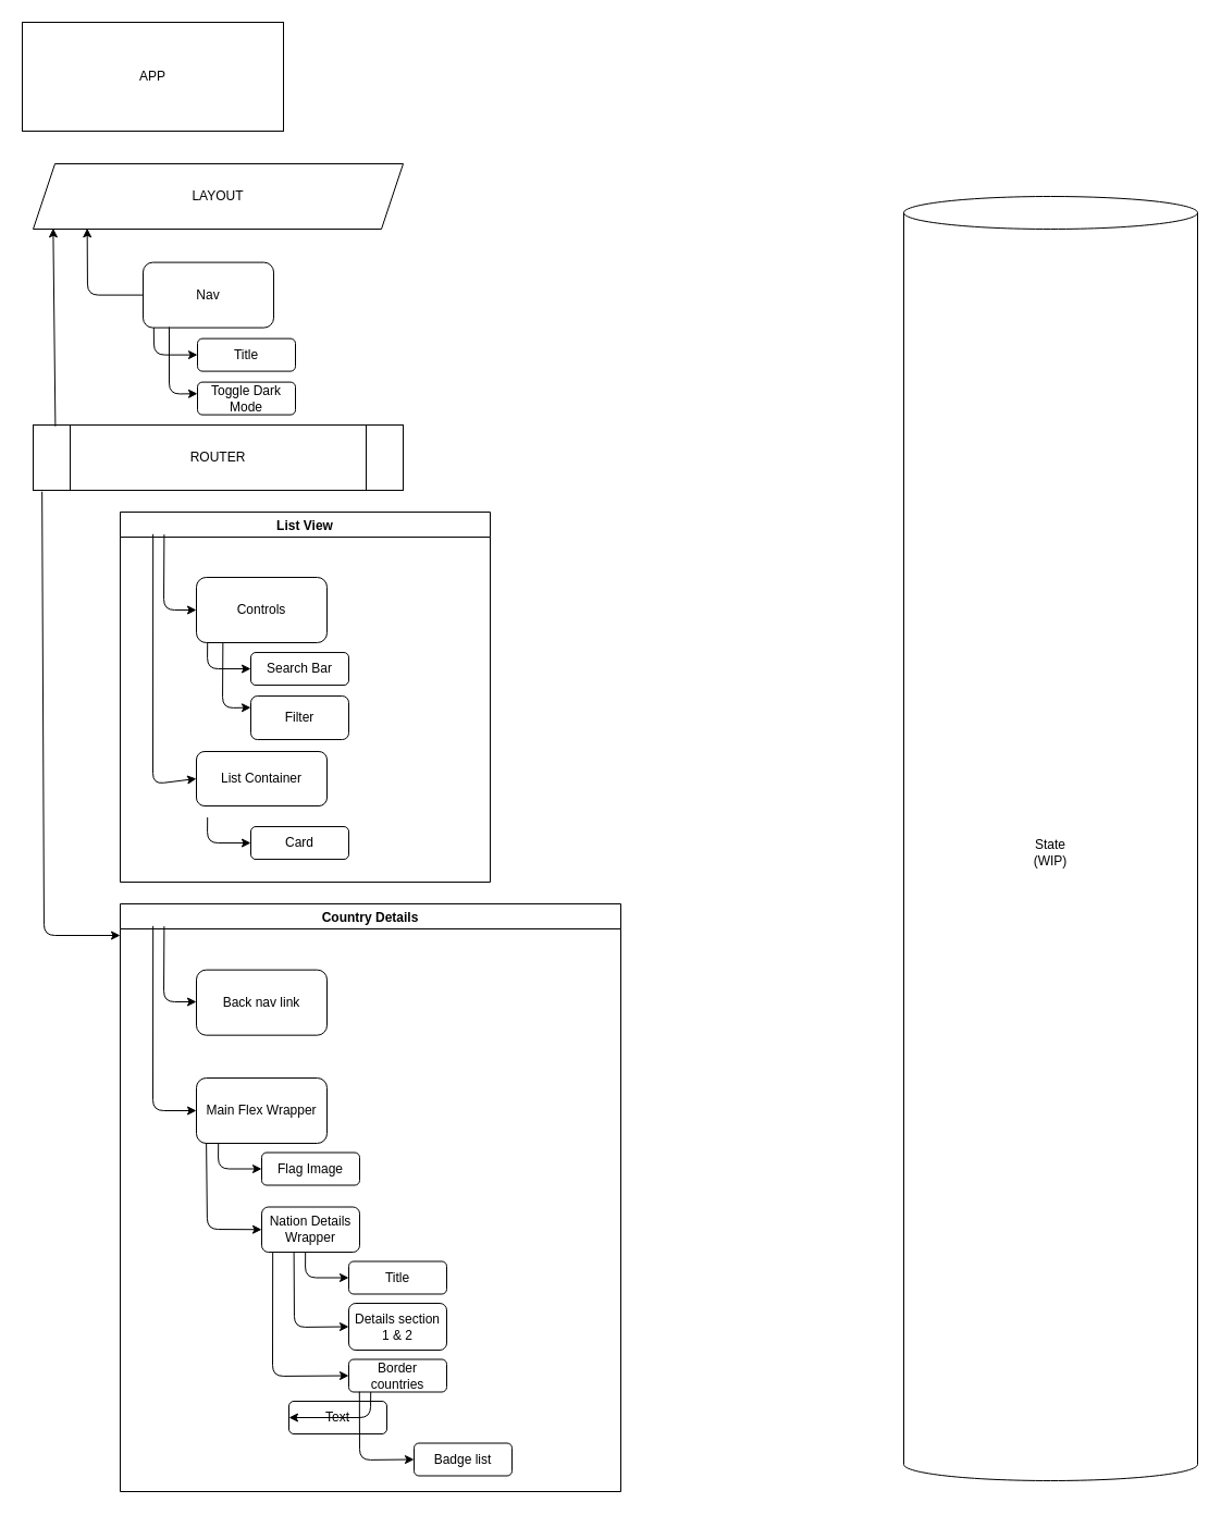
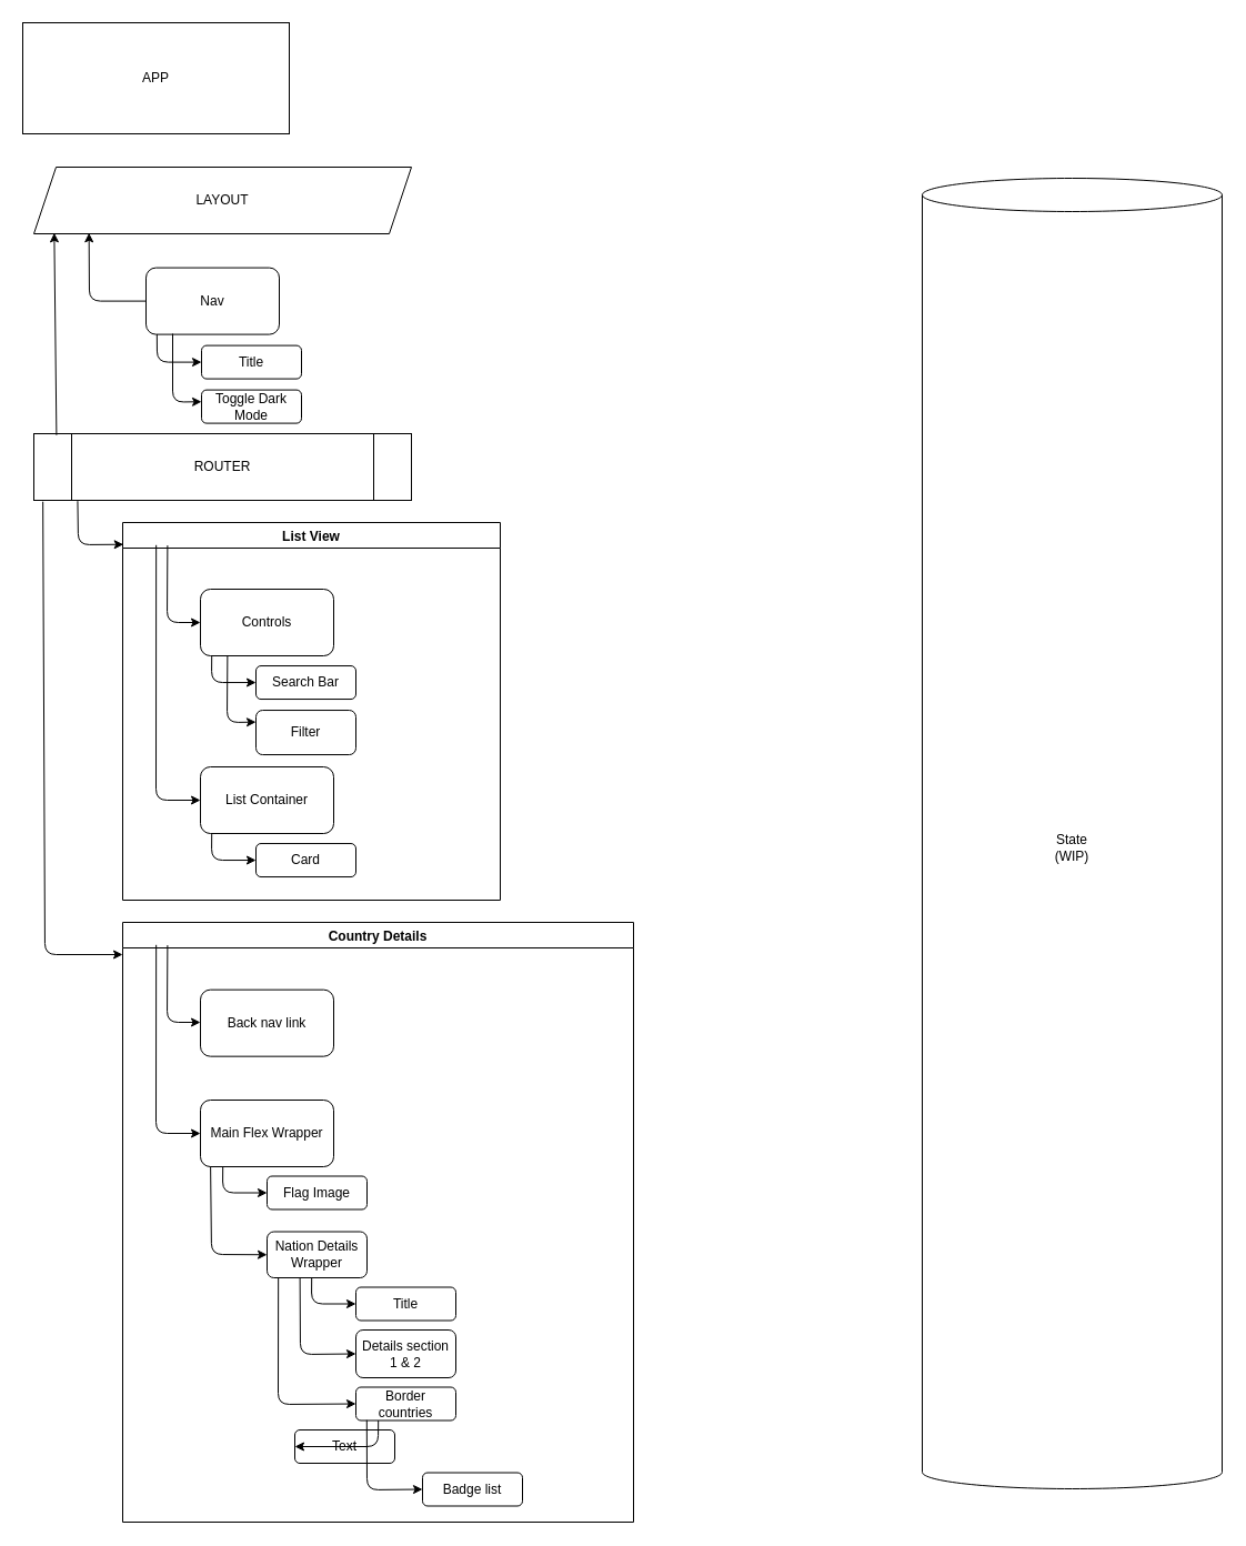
+ <mxCell id="23" value="" style="endArrow=classic;html=1;entryX=0.002;entryY=0.058;entryDx=0;entryDy=0;exitX=0.116;exitY=1.011;exitDx=0;exitDy=0;exitPerimeter=0;entryPerimeter=0;" edge="1" parent="1" source="4" target="5"><mxGeometry width="50" height="50" relative="1" as="geometry"><mxPoint x="160.38" y="500.6" as="sourcePoint" /><mxPoint x="190" y="570" as="targetPoint" /><Array as="points"><mxPoint x="70" y="490" /></Array></mxGeometry></mxCell>
- <mxCell id="7" value="List Container" style="rounded=1;whiteSpace=wrap;html=1;" vertex="1" parent="5"><mxGeometry x="70" y="220.0" width="120" height="50" as="geometry" /></mxCell>
+ <mxCell id="7" value="List Container" style="rounded=1;whiteSpace=wrap;html=1;" vertex="1" parent="5"><mxGeometry x="70" y="220.0" width="120" height="60" as="geometry" /></mxCell>
- <mxCell id="44" value="State&lt;br&gt;(WIP)" style="shape=cylinder3;whiteSpace=wrap;html=1;boundedLbl=1;backgroundOutline=1;size=15;" vertex="1" parent="1"><mxGeometry x="830" y="180" width="270" height="1180" as="geometry" /></mxCell>
+ <mxCell id="44" value="State&lt;br&gt;(WIP)" style="shape=cylinder3;whiteSpace=wrap;html=1;boundedLbl=1;backgroundOutline=1;size=15;" vertex="1" parent="1"><mxGeometry x="830" y="160" width="270" height="1180" as="geometry" /></mxCell>
